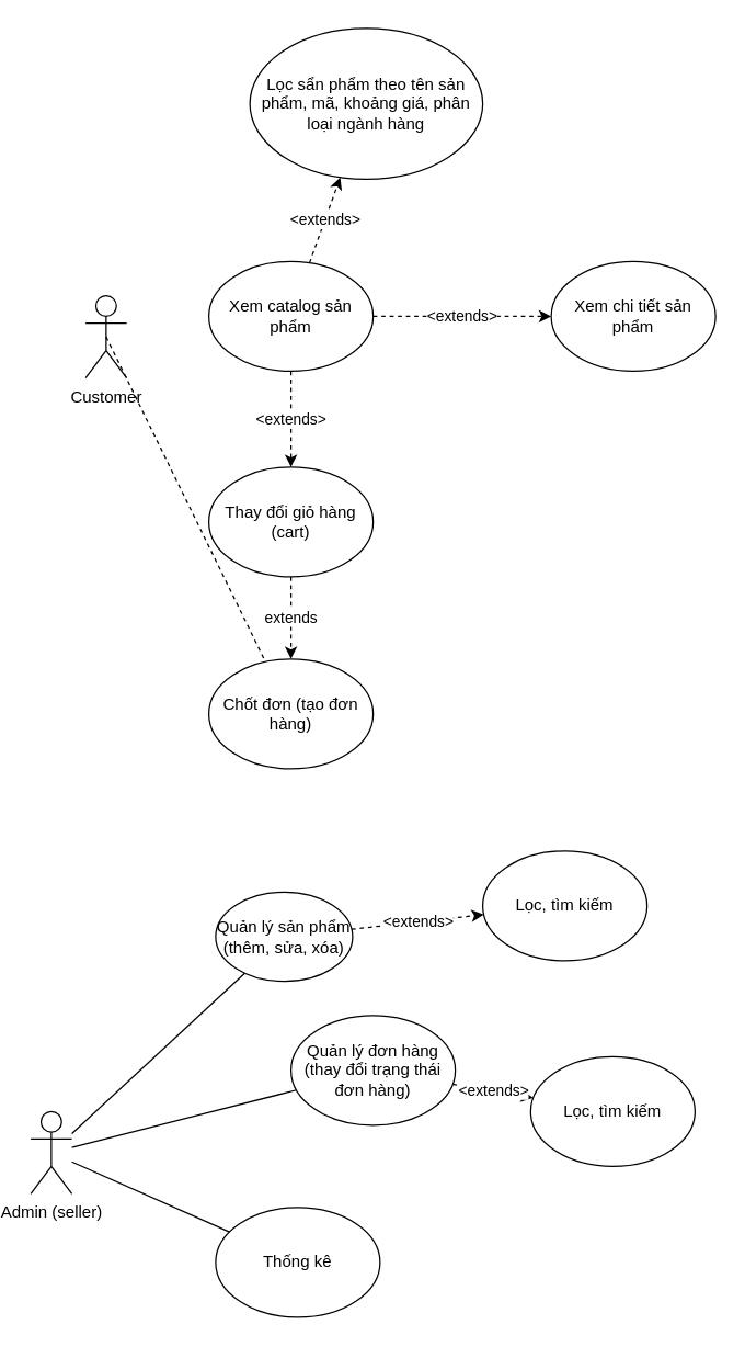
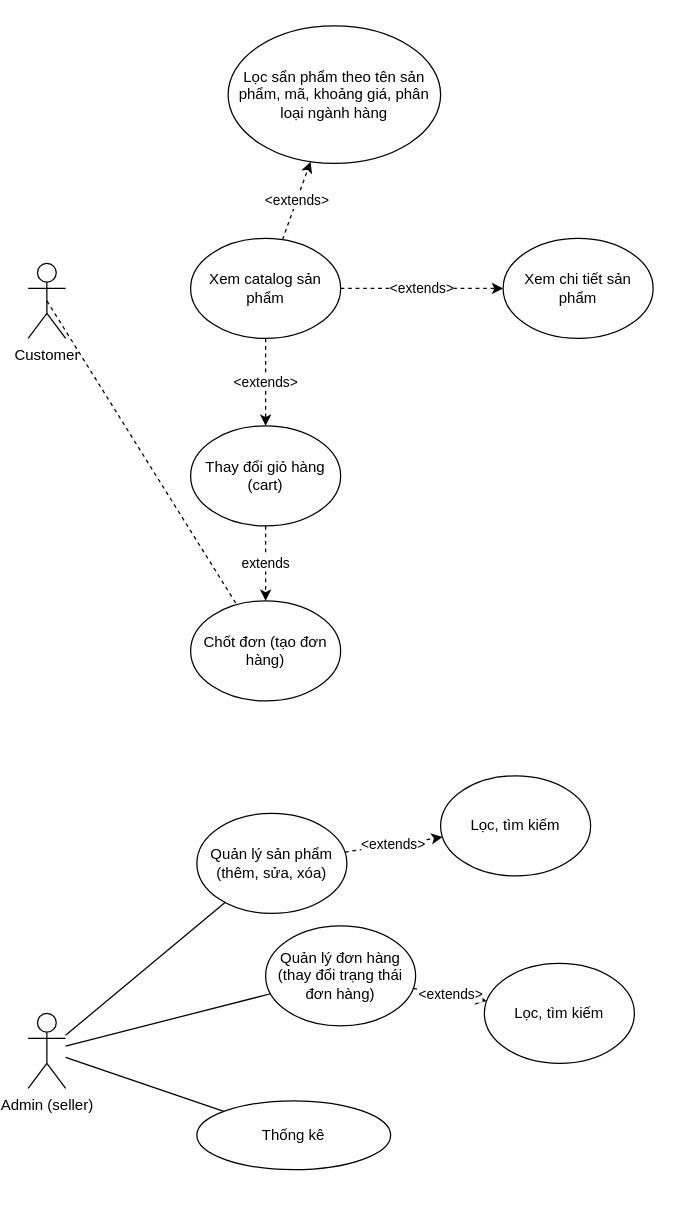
- <mxCell id="7" value="Customer" style="shape=umlActor;verticalLabelPosition=bottom;verticalAlign=top;html=1;outlineConnect=0;" parent="1" vertex="1"><mxGeometry x="60" y="215" width="30" height="60" as="geometry" /></mxCell>
+ <mxCell id="7" value="Customer" style="shape=umlActor;verticalLabelPosition=bottom;verticalAlign=top;html=1;outlineConnect=0;" parent="1" vertex="1"><mxGeometry x="20" y="210" width="30" height="60" as="geometry" /></mxCell>
- <mxCell id="14" value="Quản lý sản phẩm (thêm, sửa, xóa)" style="ellipse;whiteSpace=wrap;html=1;" parent="1" vertex="1"><mxGeometry x="155" y="650" width="100" height="65" as="geometry" /></mxCell>
+ <mxCell id="14" value="Quản lý sản phẩm (thêm, sửa, xóa)" style="ellipse;whiteSpace=wrap;html=1;" parent="1" vertex="1"><mxGeometry x="155" y="650" width="120" height="80" as="geometry" /></mxCell>
- <mxCell id="22" value="Thống kê" style="ellipse;whiteSpace=wrap;html=1;" parent="1" vertex="1"><mxGeometry x="155" y="880" width="120" height="80" as="geometry" /></mxCell>
+ <mxCell id="22" value="Thống kê" style="ellipse;whiteSpace=wrap;html=1;" parent="1" vertex="1"><mxGeometry x="155" y="880" width="155" height="55" as="geometry" /></mxCell>
